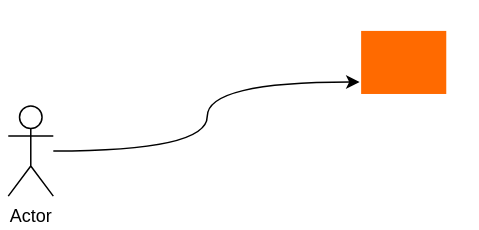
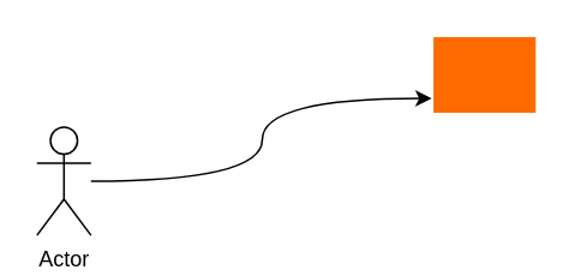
- <mxCell id="3" value="Actor" style="shape=umlActor;verticalLabelPosition=bottom;verticalAlign=top;html=1;outlineConnect=0;" vertex="1" parent="1"><mxGeometry x="5" y="70" width="30" height="60" as="geometry" /></mxCell>
+ <mxCell id="3" value="Actor" style="shape=umlActor;verticalLabelPosition=bottom;verticalAlign=top;html=1;outlineConnect=0;" vertex="1" parent="1"><mxGeometry x="20" y="70" width="30" height="60" as="geometry" /></mxCell>
